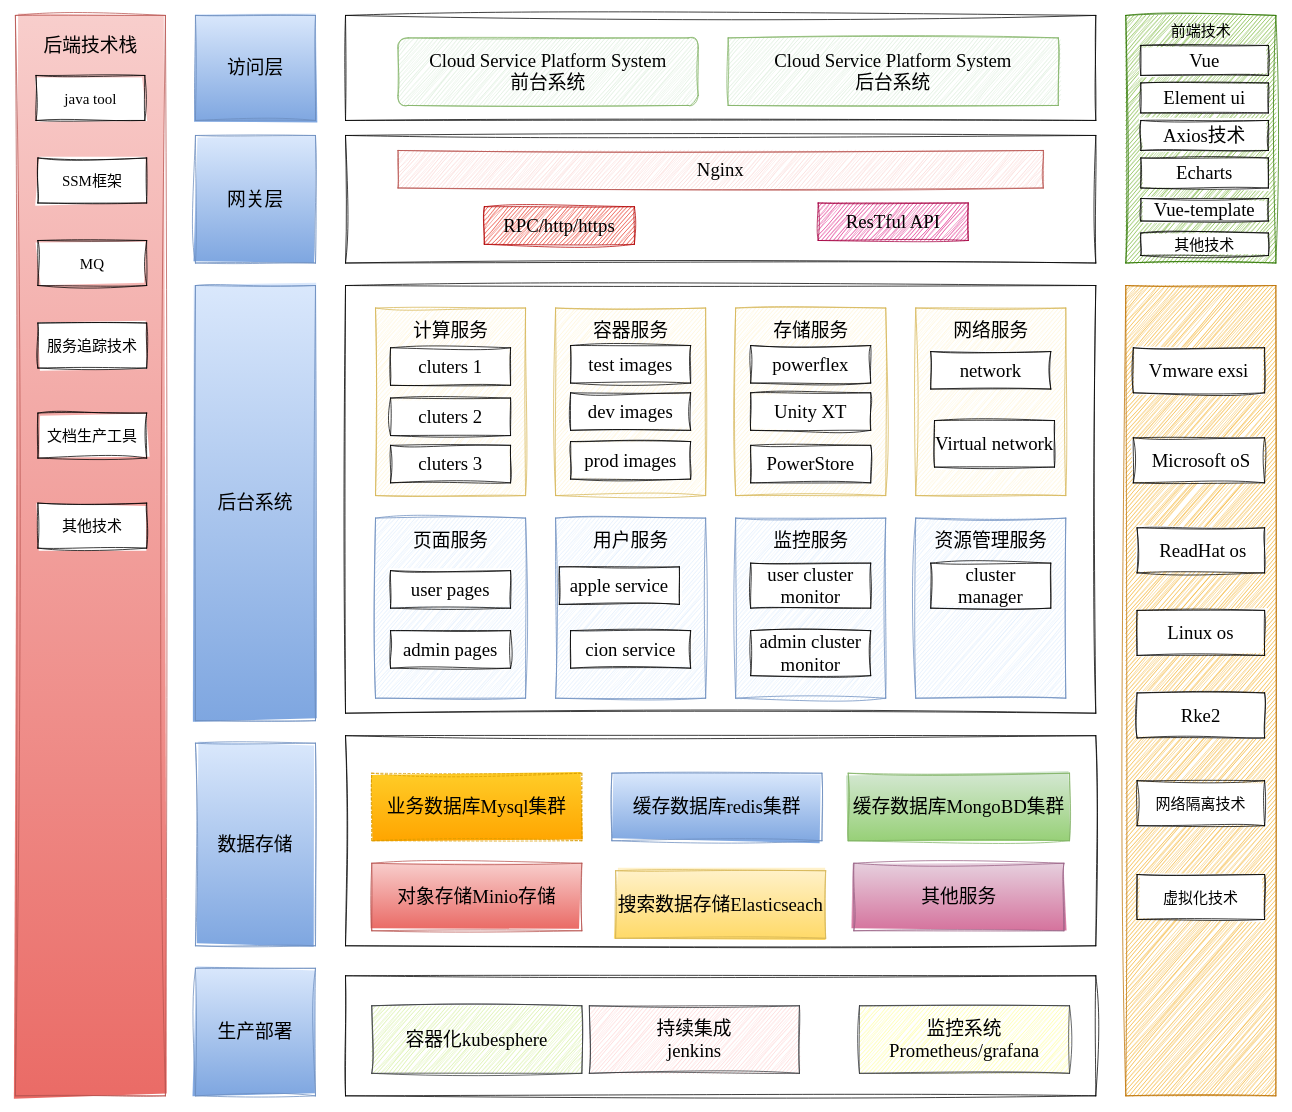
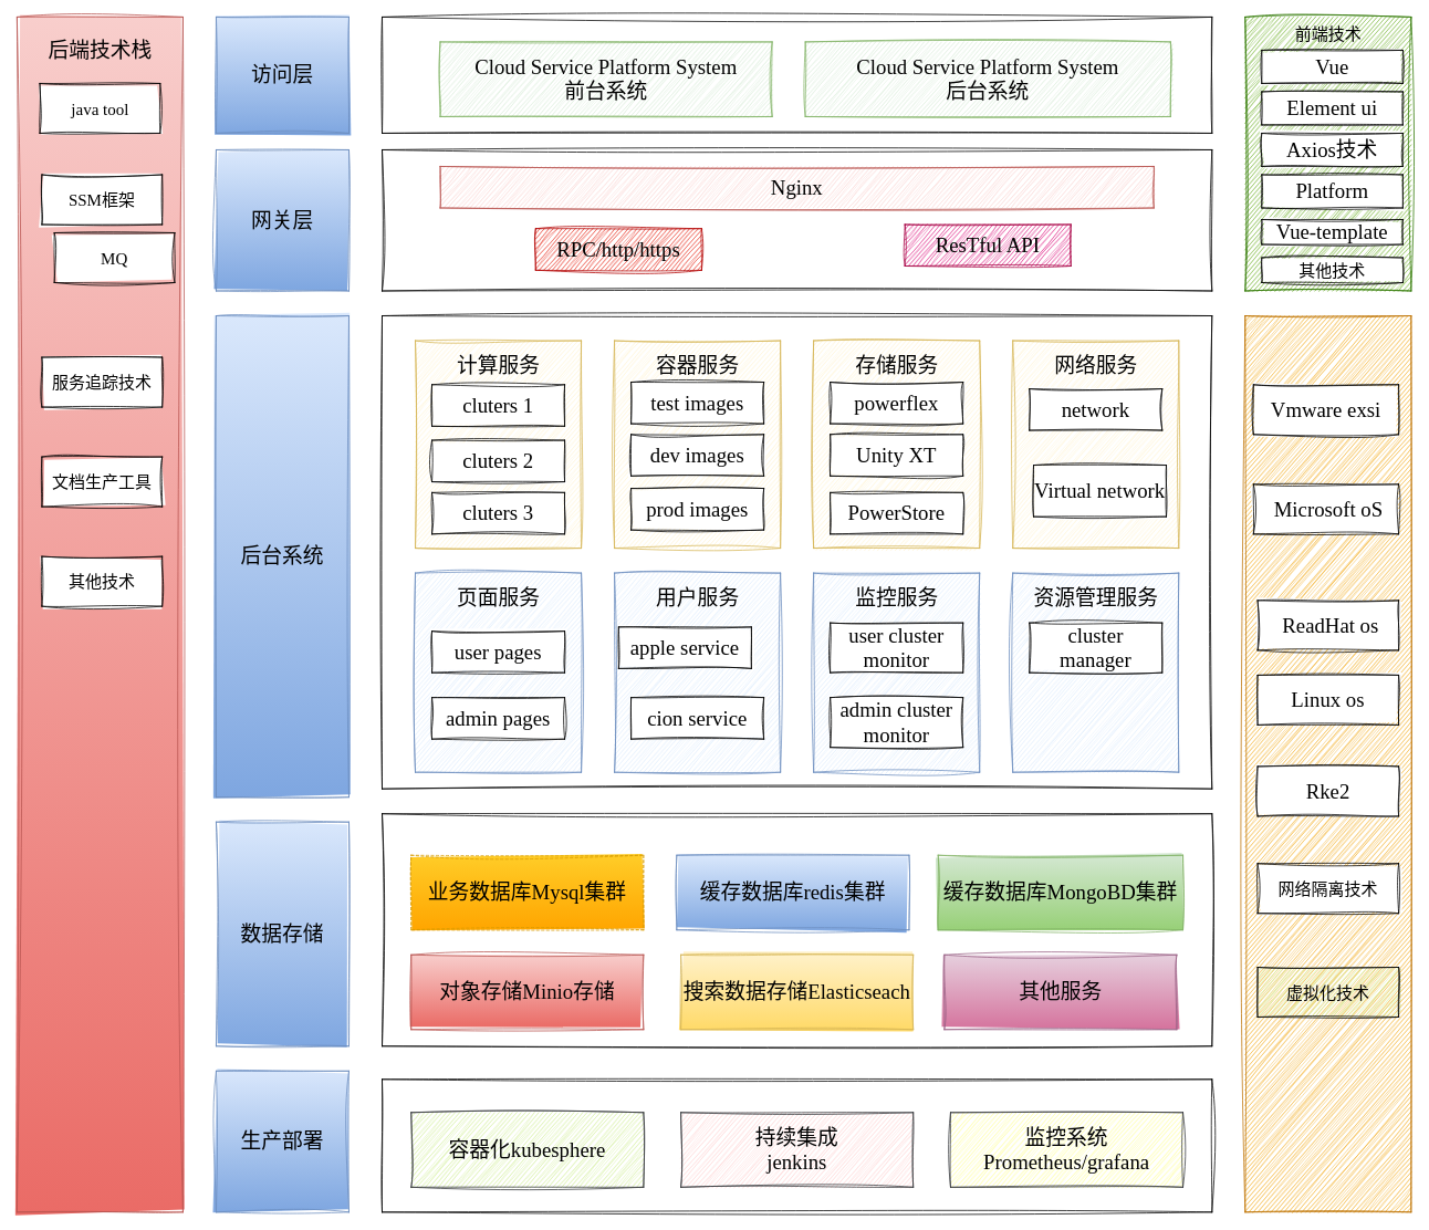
- <mxCell id="5" value="&lt;div style=&quot;font-size: 25px;&quot;&gt;Cloud Service Platform System&lt;/div&gt;&lt;div style=&quot;font-size: 25px;&quot;&gt;前台系统&lt;br style=&quot;font-size: 25px;&quot;&gt;&lt;/div&gt;" style="whiteSpace=wrap;html=1;sketch=1;hachureGap=4;jiggle=2;curveFitting=1;fontFamily=Architects Daughter;fontSource=https%3A%2F%2Ffonts.googleapis.com%2Fcss%3Ffamily%3DArchitects%2BDaughter;fontSize=25;fillColor=#d5e8d4;strokeColor=#82b366;rounded=1;" vertex="1" parent="1"><mxGeometry x="530" y="50" width="400" height="90" as="geometry" /></mxCell>
+ <mxCell id="5" value="&lt;div style=&quot;font-size: 25px;&quot;&gt;Cloud Service Platform System&lt;/div&gt;&lt;div style=&quot;font-size: 25px;&quot;&gt;前台系统&lt;br style=&quot;font-size: 25px;&quot;&gt;&lt;/div&gt;" style="rounded=0;whiteSpace=wrap;html=1;sketch=1;hachureGap=4;jiggle=2;curveFitting=1;fontFamily=Architects Daughter;fontSource=https%3A%2F%2Ffonts.googleapis.com%2Fcss%3Ffamily%3DArchitects%2BDaughter;fontSize=25;fillColor=#d5e8d4;strokeColor=#82b366;" vertex="1" parent="1"><mxGeometry x="530" y="50" width="400" height="90" as="geometry" /></mxCell>
- <mxCell id="55" value="Echarts" style="rounded=0;whiteSpace=wrap;html=1;sketch=1;hachureGap=4;jiggle=2;curveFitting=1;fontFamily=Architects Daughter;fontSource=https%3A%2F%2Ffonts.googleapis.com%2Fcss%3Ffamily%3DArchitects%2BDaughter;fontSize=25;" vertex="1" parent="1"><mxGeometry x="1520" y="210" width="170" height="40" as="geometry" /></mxCell>
+ <mxCell id="55" value="Platform" style="rounded=0;whiteSpace=wrap;html=1;sketch=1;hachureGap=4;jiggle=2;curveFitting=1;fontFamily=Architects Daughter;fontSource=https%3A%2F%2Ffonts.googleapis.com%2Fcss%3Ffamily%3DArchitects%2BDaughter;fontSize=25;" vertex="1" parent="1"><mxGeometry x="1520" y="210" width="170" height="40" as="geometry" /></mxCell>
- <mxCell id="46" value="MQ" style="rounded=0;whiteSpace=wrap;html=1;sketch=1;hachureGap=4;jiggle=2;curveFitting=1;fontFamily=Architects Daughter;fontSource=https%3A%2F%2Ffonts.googleapis.com%2Fcss%3Ffamily%3DArchitects%2BDaughter;fontSize=20;" vertex="1" parent="1"><mxGeometry x="50" y="320" width="145" height="60" as="geometry" /></mxCell>
+ <mxCell id="46" value="MQ" style="rounded=0;whiteSpace=wrap;html=1;sketch=1;hachureGap=4;jiggle=2;curveFitting=1;fontFamily=Architects Daughter;fontSource=https%3A%2F%2Ffonts.googleapis.com%2Fcss%3Ffamily%3DArchitects%2BDaughter;fontSize=20;" vertex="1" parent="1"><mxGeometry x="65" y="280" width="145" height="60" as="geometry" /></mxCell>
- <mxCell id="60" value="&amp;nbsp;ReadHat os" style="rounded=0;whiteSpace=wrap;html=1;sketch=1;hachureGap=4;jiggle=2;curveFitting=1;fontFamily=Architects Daughter;fontSource=https%3A%2F%2Ffonts.googleapis.com%2Fcss%3Ffamily%3DArchitects%2BDaughter;fontSize=25;" vertex="1" parent="1"><mxGeometry x="1515" y="703" width="170" height="60" as="geometry" /></mxCell>
+ <mxCell id="60" value="&amp;nbsp;ReadHat os" style="rounded=0;whiteSpace=wrap;html=1;sketch=1;hachureGap=4;jiggle=2;curveFitting=1;fontFamily=Architects Daughter;fontSource=https%3A%2F%2Ffonts.googleapis.com%2Fcss%3Ffamily%3DArchitects%2BDaughter;fontSize=25;" vertex="1" parent="1"><mxGeometry x="1515" y="723" width="170" height="60" as="geometry" /></mxCell>
- <mxCell id="64" value="虚拟化技术" style="rounded=0;whiteSpace=wrap;html=1;sketch=1;hachureGap=4;jiggle=2;curveFitting=1;fontFamily=Architects Daughter;fontSource=https%3A%2F%2Ffonts.googleapis.com%2Fcss%3Ffamily%3DArchitects%2BDaughter;fontSize=20;" vertex="1" parent="1"><mxGeometry x="1515" y="1165" width="170" height="60" as="geometry" /></mxCell>
+ <mxCell id="64" value="虚拟化技术" style="rounded=0;whiteSpace=wrap;html=1;sketch=1;hachureGap=4;jiggle=2;curveFitting=1;fontFamily=Architects Daughter;fontSource=https%3A%2F%2Ffonts.googleapis.com%2Fcss%3Ffamily%3DArchitects%2BDaughter;fontSize=20;fillColor=#cdeb8b;" vertex="1" parent="1"><mxGeometry x="1515" y="1165" width="170" height="60" as="geometry" /></mxCell>
- <mxCell id="35" value="搜索数据存储Elasticseach" style="rounded=0;whiteSpace=wrap;html=1;sketch=1;hachureGap=4;jiggle=2;curveFitting=1;fontFamily=Architects Daughter;fontSource=https%3A%2F%2Ffonts.googleapis.com%2Fcss%3Ffamily%3DArchitects%2BDaughter;fontSize=25;fillColor=#fff2cc;gradientColor=#ffd966;strokeColor=#d6b656;" vertex="1" parent="1"><mxGeometry x="820" y="1160" width="280" height="90" as="geometry" /></mxCell>
+ <mxCell id="35" value="搜索数据存储Elasticseach" style="rounded=0;whiteSpace=wrap;html=1;sketch=1;hachureGap=4;jiggle=2;curveFitting=1;fontFamily=Architects Daughter;fontSource=https%3A%2F%2Ffonts.googleapis.com%2Fcss%3Ffamily%3DArchitects%2BDaughter;fontSize=25;fillColor=#fff2cc;gradientColor=#ffd966;strokeColor=#d6b656;" vertex="1" parent="1"><mxGeometry x="820" y="1150" width="280" height="90" as="geometry" /></mxCell>
- <mxCell id="40" value="&lt;div&gt;持续集成&lt;/div&gt;&lt;div&gt;jenkins&lt;br&gt;&lt;/div&gt;" style="rounded=0;whiteSpace=wrap;html=1;sketch=1;hachureGap=4;jiggle=2;curveFitting=1;fontFamily=Architects Daughter;fontSource=https%3A%2F%2Ffonts.googleapis.com%2Fcss%3Ffamily%3DArchitects%2BDaughter;fontSize=25;fillColor=#ffcccc;strokeColor=#36393d;" vertex="1" parent="1"><mxGeometry x="785" y="1340" width="280" height="90" as="geometry" /></mxCell>
+ <mxCell id="40" value="&lt;div&gt;持续集成&lt;/div&gt;&lt;div&gt;jenkins&lt;br&gt;&lt;/div&gt;" style="rounded=0;whiteSpace=wrap;html=1;sketch=1;hachureGap=4;jiggle=2;curveFitting=1;fontFamily=Architects Daughter;fontSource=https%3A%2F%2Ffonts.googleapis.com%2Fcss%3Ffamily%3DArchitects%2BDaughter;fontSize=25;fillColor=#ffcccc;strokeColor=#36393d;" vertex="1" parent="1"><mxGeometry x="820" y="1340" width="280" height="90" as="geometry" /></mxCell>
